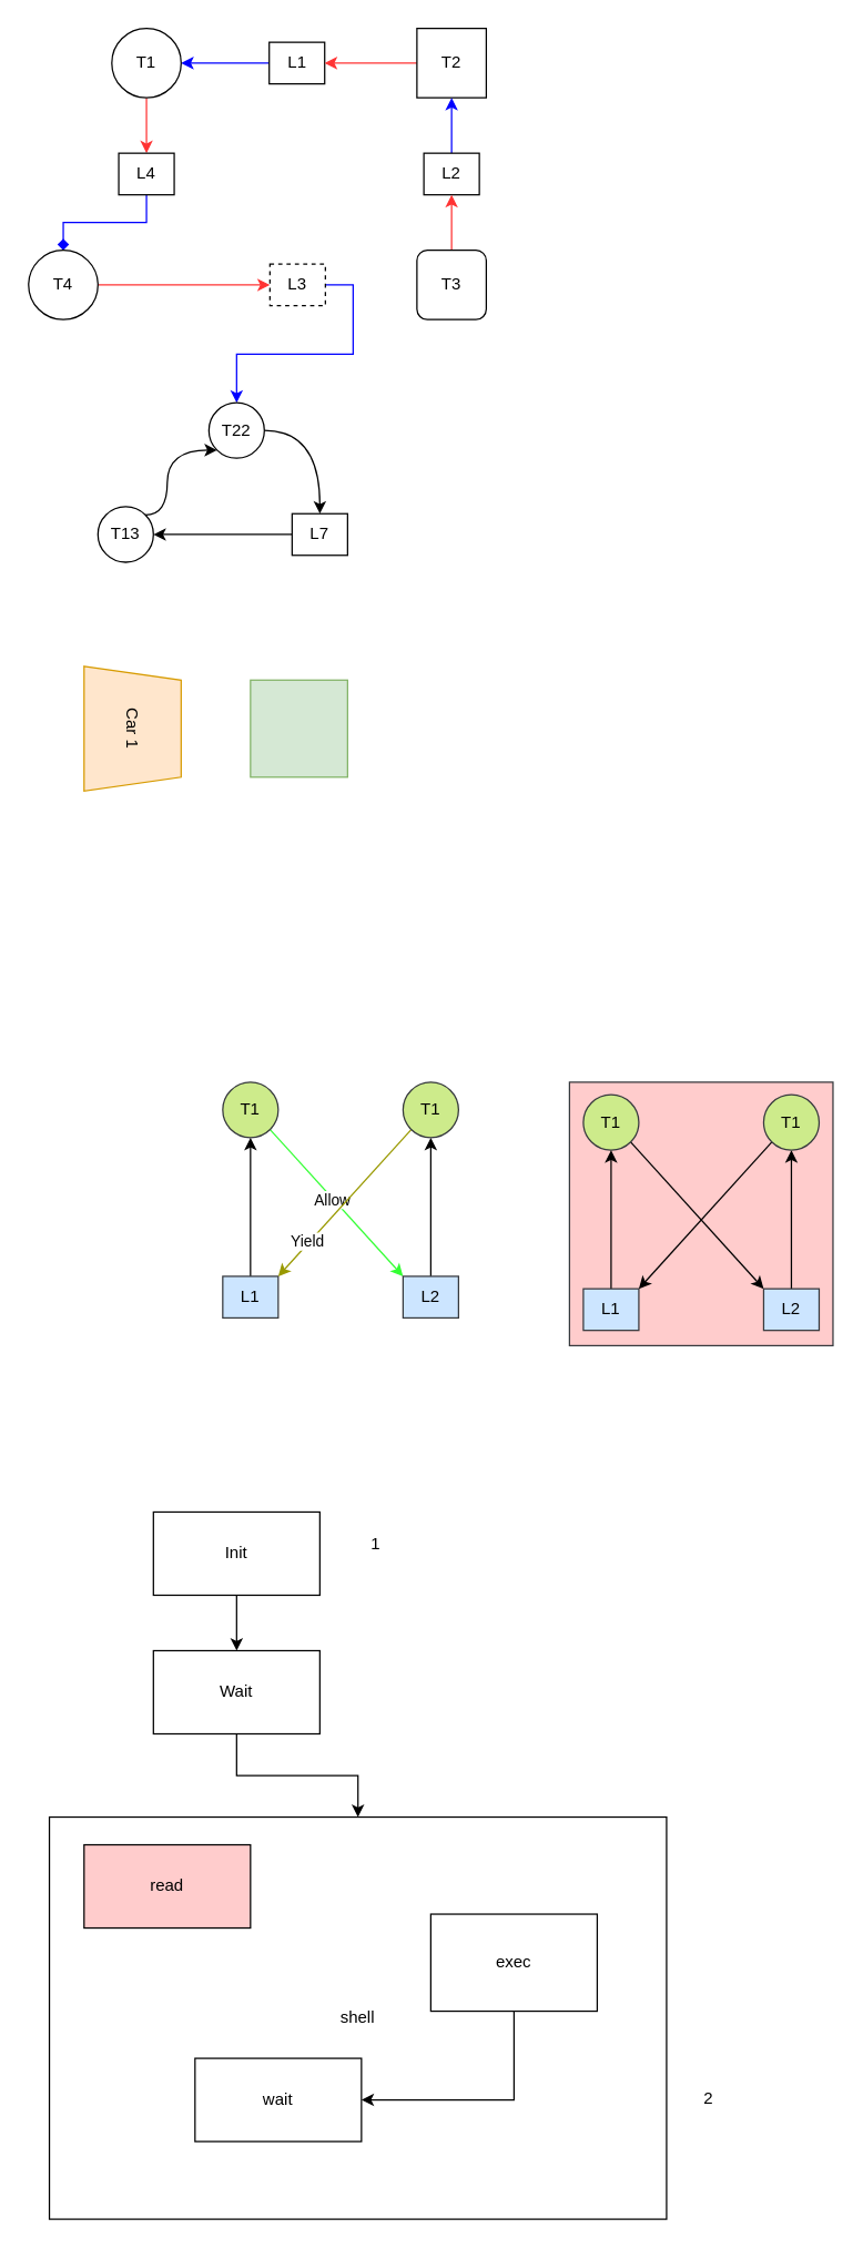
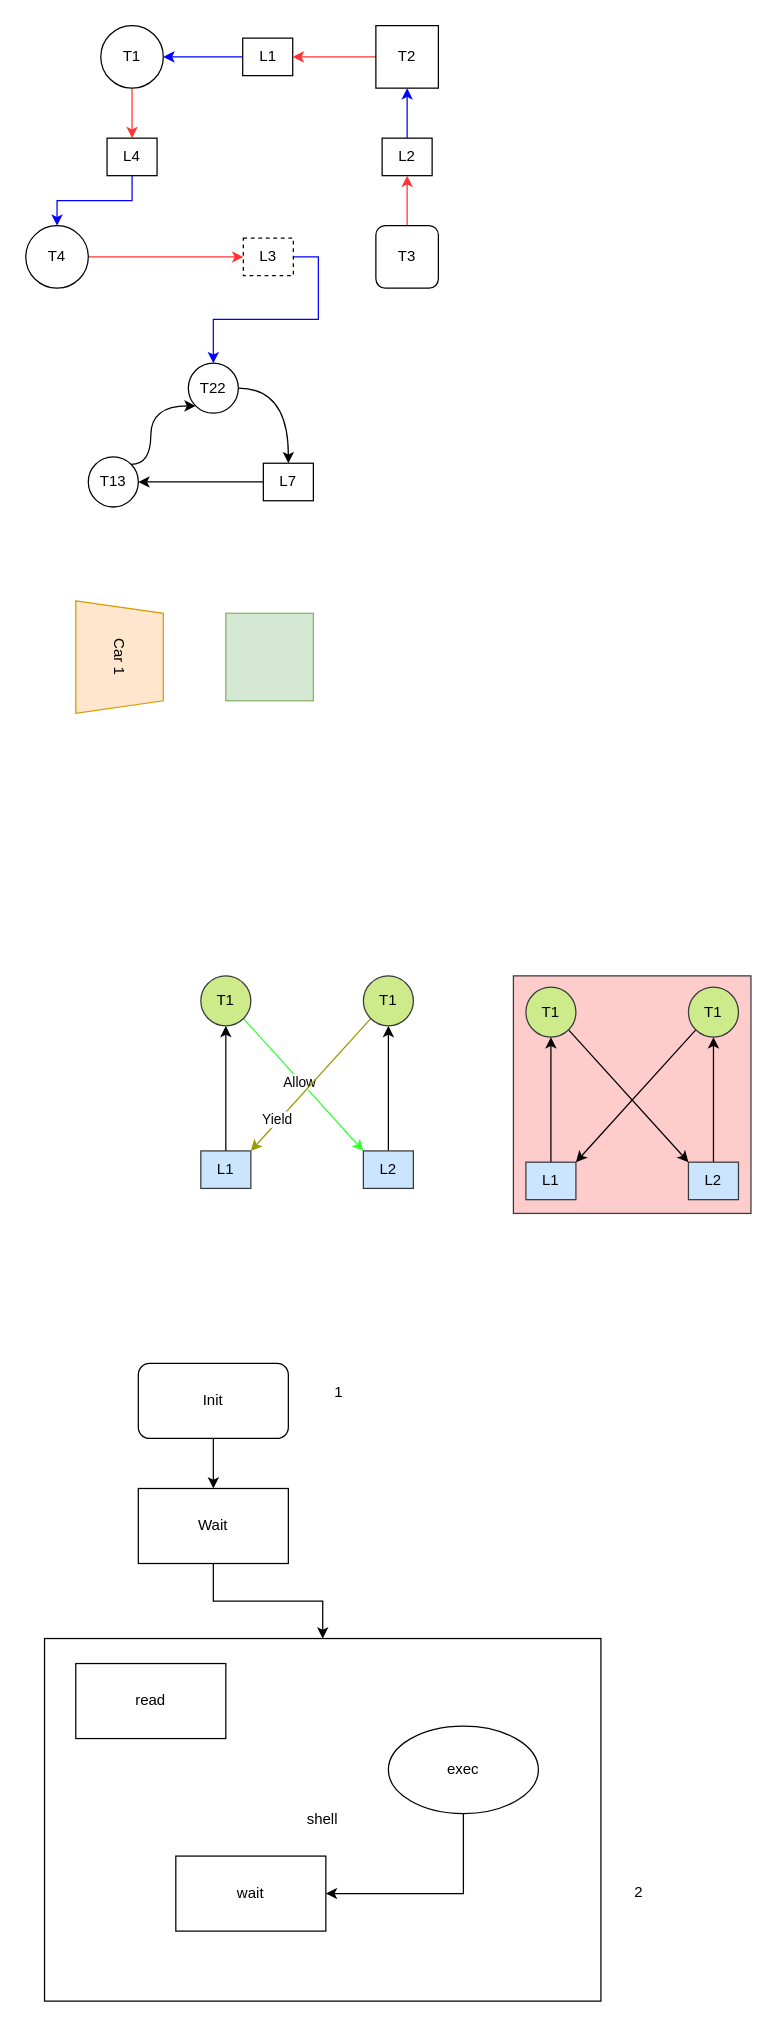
- <mxCell id="17" style="edgeStyle=orthogonalEdgeStyle;rounded=0;orthogonalLoop=1;jettySize=auto;html=1;exitX=0.5;exitY=1;exitDx=0;exitDy=0;entryX=0.5;entryY=0;entryDx=0;entryDy=0;strokeColor=#0000FF;endArrow=diamond;" edge="1" parent="1" source="18" target="20"><mxGeometry relative="1" as="geometry" /></mxCell>
+ <mxCell id="17" style="edgeStyle=orthogonalEdgeStyle;rounded=0;orthogonalLoop=1;jettySize=auto;html=1;exitX=0.5;exitY=1;exitDx=0;exitDy=0;entryX=0.5;entryY=0;entryDx=0;entryDy=0;strokeColor=#0000FF;" edge="1" parent="1" source="18" target="20"><mxGeometry relative="1" as="geometry" /></mxCell>
- <mxCell id="47" value="Init" style="rounded=0;whiteSpace=wrap;html=1;" vertex="1" parent="1"><mxGeometry x="110" y="1090" width="120" height="60" as="geometry" /></mxCell>
+ <mxCell id="47" value="Init" style="whiteSpace=wrap;html=1;rounded=1;" vertex="1" parent="1"><mxGeometry x="110" y="1090" width="120" height="60" as="geometry" /></mxCell>
- <mxCell id="50" value="read" style="rounded=0;whiteSpace=wrap;html=1;fillColor=#ffcccc;" vertex="1" parent="1"><mxGeometry x="60" y="1330" width="120" height="60" as="geometry" /></mxCell>
+ <mxCell id="50" value="read" style="rounded=0;whiteSpace=wrap;html=1;" vertex="1" parent="1"><mxGeometry x="60" y="1330" width="120" height="60" as="geometry" /></mxCell>
- <mxCell id="52" value="exec" style="rounded=0;whiteSpace=wrap;html=1;" vertex="1" parent="1"><mxGeometry x="310" y="1380" width="120" height="70" as="geometry" /></mxCell>
+ <mxCell id="52" value="exec" style="ellipse;whiteSpace=wrap;html=1;" vertex="1" parent="1"><mxGeometry x="310" y="1380" width="120" height="70" as="geometry" /></mxCell>
